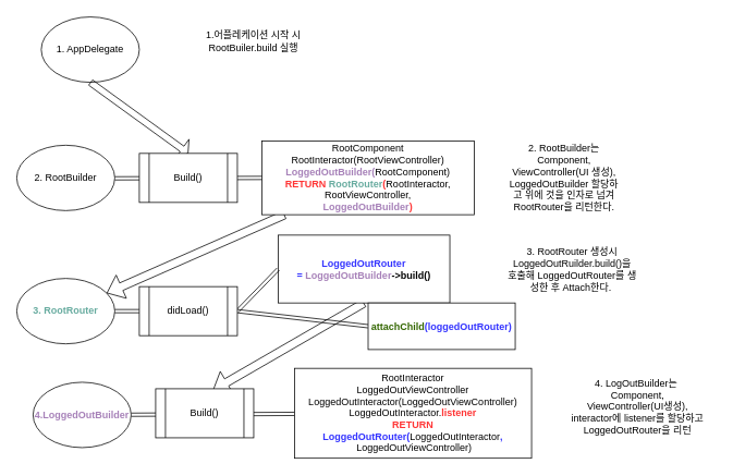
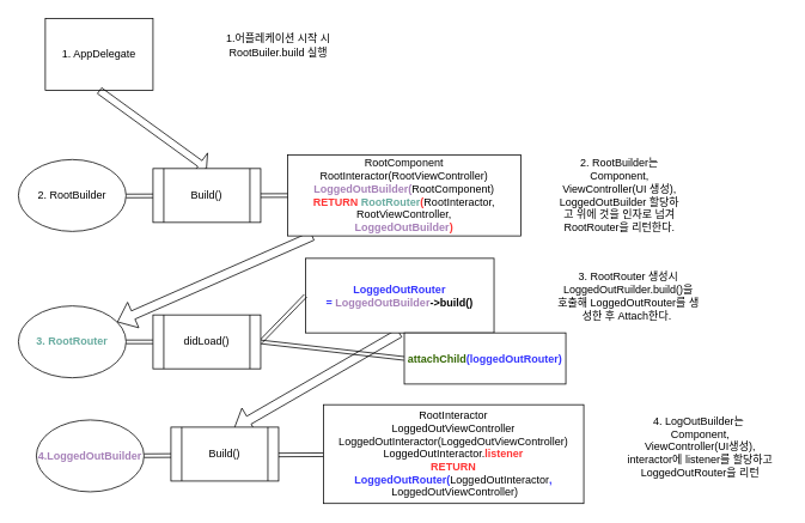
- <mxCell id="2" value="1. AppDelegate" style="ellipse;whiteSpace=wrap;html=1;" parent="1" vertex="1"><mxGeometry x="50" y="20" width="120" height="80" as="geometry" /></mxCell>
+ <mxCell id="2" value="1. AppDelegate" style="whiteSpace=wrap;html=1;rounded=0;" parent="1" vertex="1"><mxGeometry x="50" y="20" width="120" height="80" as="geometry" /></mxCell>
